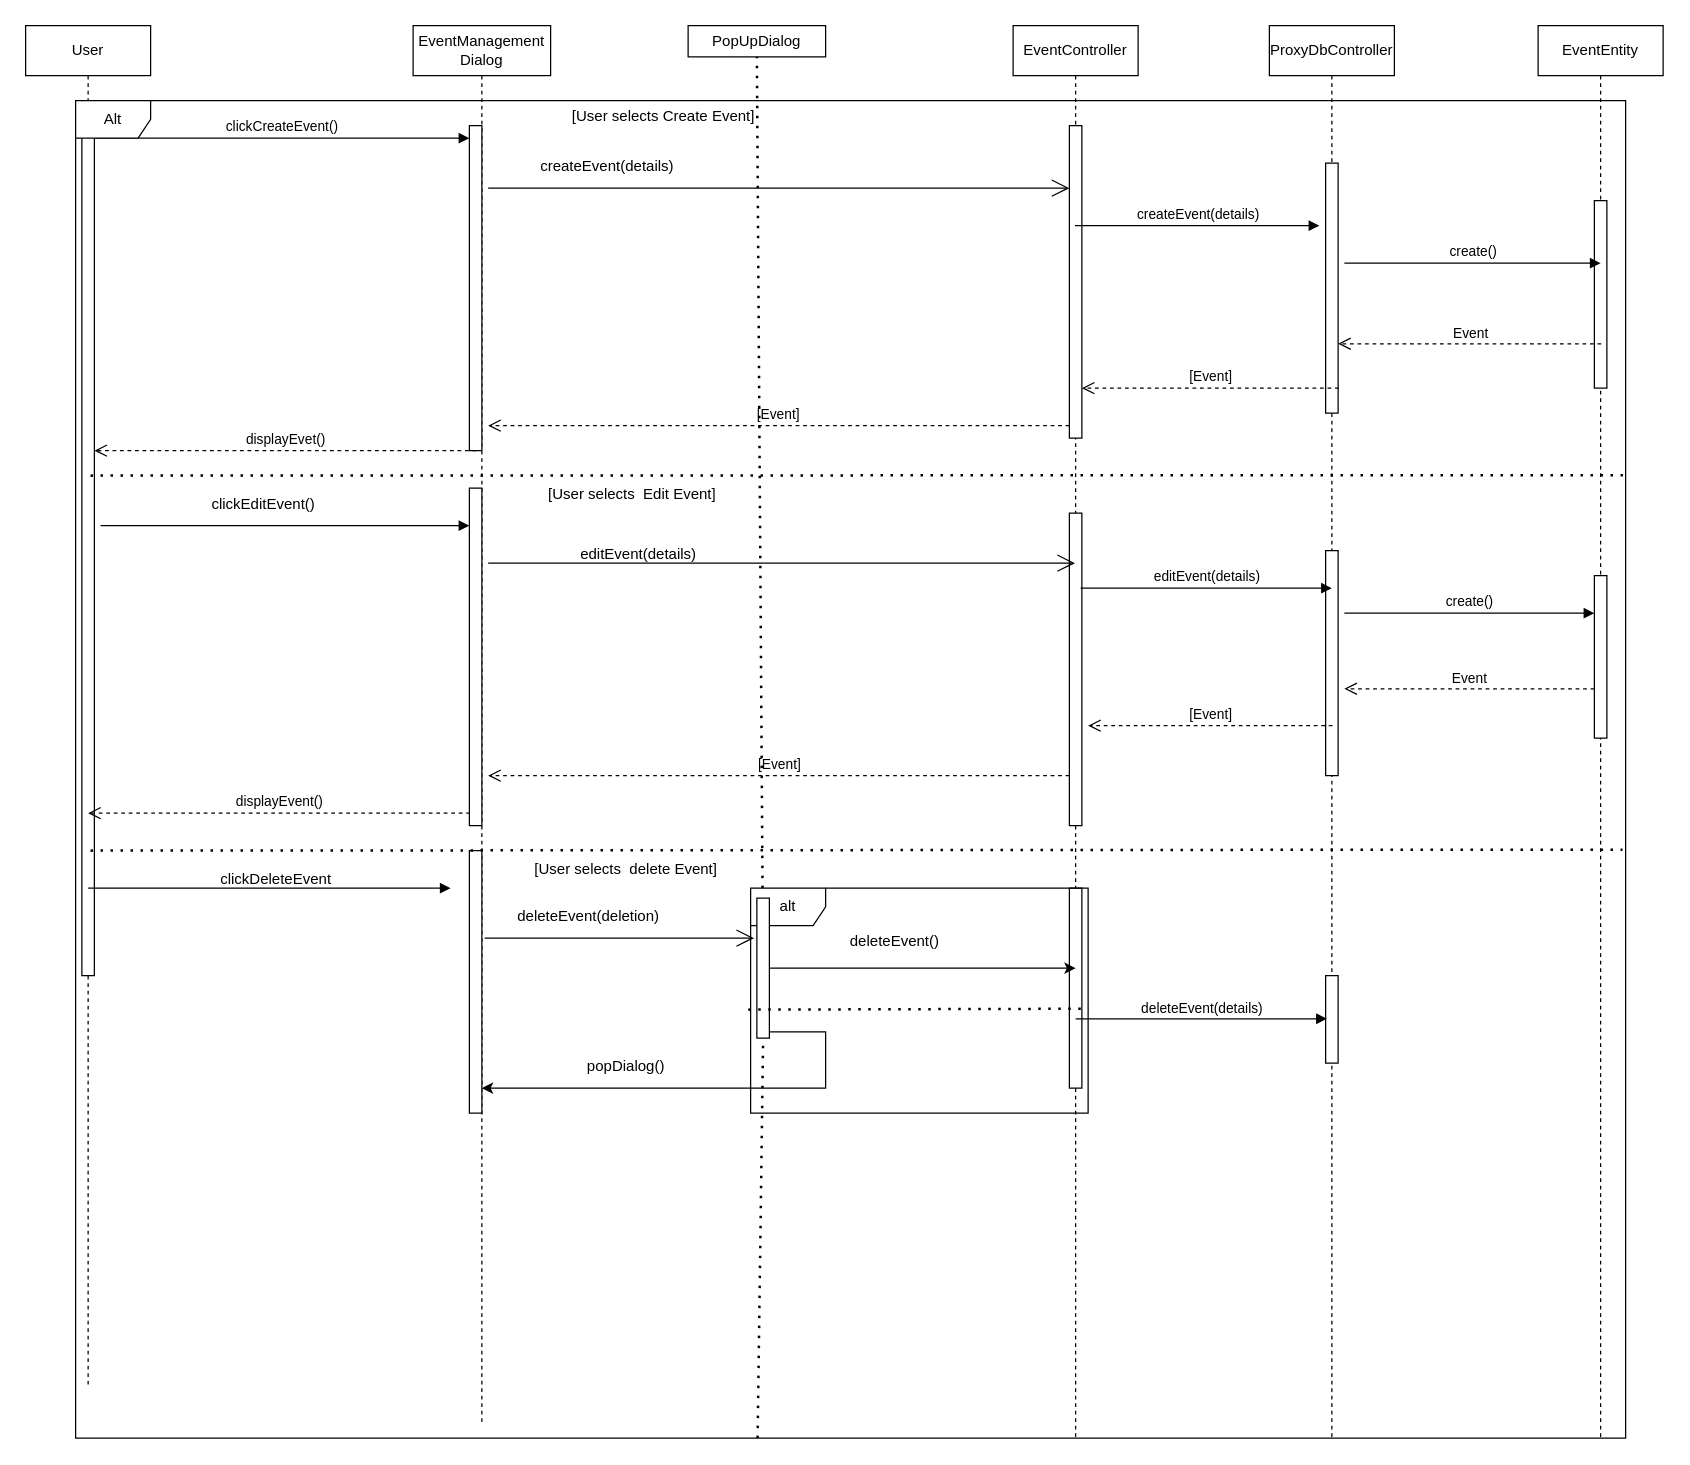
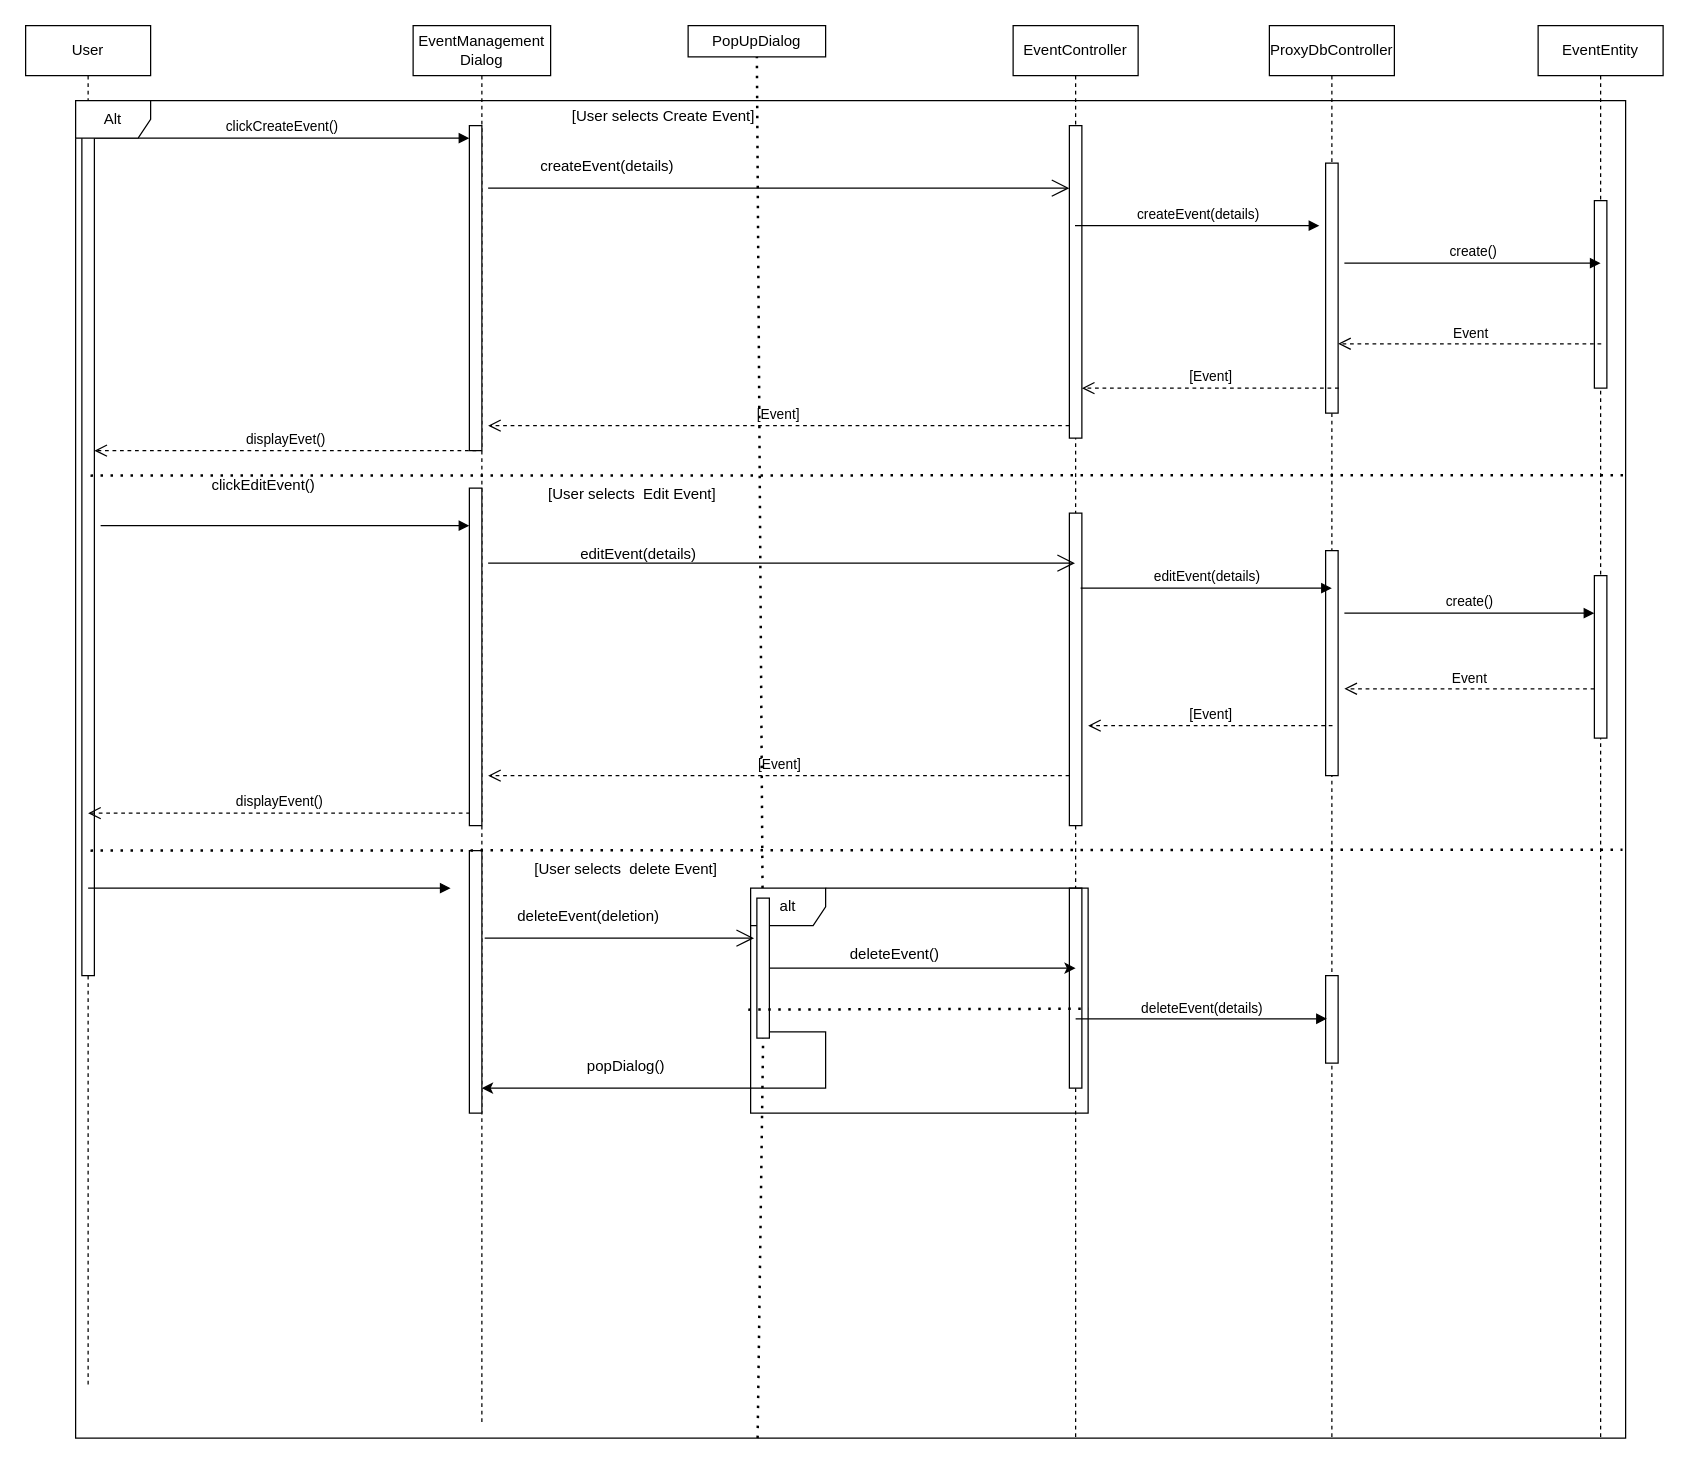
- <mxCell id="43" value="clickEditEvent()" style="text;html=1;align=center;verticalAlign=middle;resizable=0;points=[];autosize=1;strokeColor=none;fillColor=none;" parent="1" vertex="1"><mxGeometry x="155" y="388" width="110" height="30" as="geometry" /></mxCell>
+ <mxCell id="43" value="clickEditEvent()" style="text;html=1;align=center;verticalAlign=middle;resizable=0;points=[];autosize=1;strokeColor=none;fillColor=none;" parent="1" vertex="1"><mxGeometry x="155" y="373" width="110" height="30" as="geometry" /></mxCell>
- <mxCell id="45" value="clickDeleteEvent" style="text;html=1;align=center;verticalAlign=middle;resizable=0;points=[];autosize=1;strokeColor=none;fillColor=none;" parent="1" vertex="1"><mxGeometry x="165" y="688" width="110" height="30" as="geometry" /></mxCell>
- <mxCell id="58" value="deleteEvent()" style="text;html=1;align=center;verticalAlign=middle;resizable=0;points=[];autosize=1;strokeColor=none;fillColor=none;" parent="1" vertex="1"><mxGeometry x="670" y="738" width="90" height="30" as="geometry" /></mxCell>
+ <mxCell id="58" value="deleteEvent()" style="text;html=1;align=center;verticalAlign=middle;resizable=0;points=[];autosize=1;strokeColor=none;fillColor=none;" parent="1" vertex="1"><mxGeometry x="670" y="748" width="90" height="30" as="geometry" /></mxCell>
